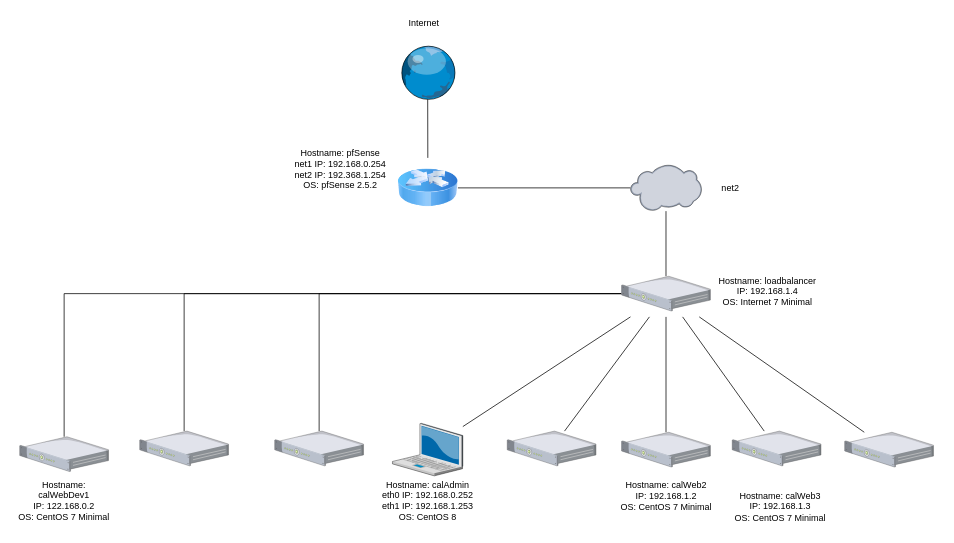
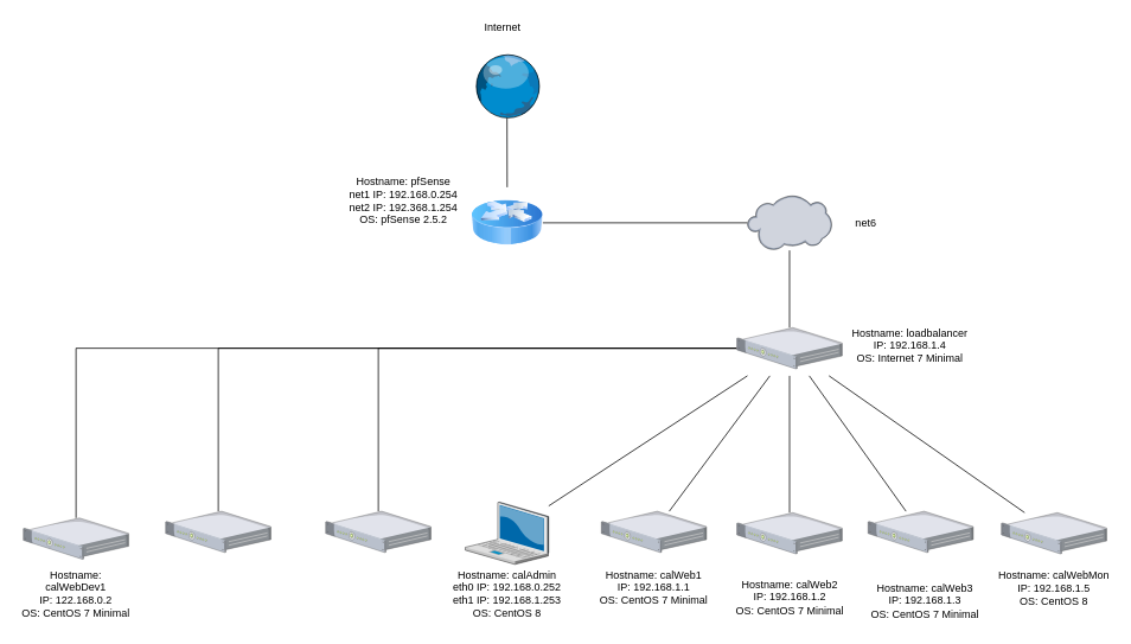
- <mxCell id="30" value="net2" style="text;html=1;align=center;verticalAlign=middle;resizable=0;points=[];autosize=1;strokeColor=none;" parent="1" vertex="1"><mxGeometry x="952.5" y="240" width="40" height="20" as="geometry" /></mxCell>
+ <mxCell id="30" value="net6" style="text;html=1;align=center;verticalAlign=middle;resizable=0;points=[];autosize=1;strokeColor=none;" parent="1" vertex="1"><mxGeometry x="952.5" y="240" width="40" height="20" as="geometry" /></mxCell>
+ <mxCell id="16" value="Hostname: calWeb1&lt;br&gt;IP: 192.168.1.1&lt;br&gt;OS: CentOS 7 Minimal" style="text;html=1;strokeColor=none;fillColor=none;align=center;verticalAlign=middle;whiteSpace=wrap;rounded=0;" parent="1" vertex="1"><mxGeometry x="670" y="632.46" width="130" height="54.31" as="geometry" /></mxCell>
- <mxCell id="10" value="Hostname: calWeb2&lt;br&gt;IP: 192.168.1.2&lt;br&gt;OS: CentOS 7 Minimal" style="text;html=1;strokeColor=none;fillColor=none;align=center;verticalAlign=middle;whiteSpace=wrap;rounded=0;" parent="1" vertex="1"><mxGeometry x="822.5" y="634" width="130" height="54.31" as="geometry" /></mxCell>
+ <mxCell id="10" value="Hostname: calWeb2&lt;br&gt;IP: 192.168.1.2&lt;br&gt;OS: CentOS 7 Minimal" style="text;html=1;strokeColor=none;fillColor=none;align=center;verticalAlign=middle;whiteSpace=wrap;rounded=0;" parent="1" vertex="1"><mxGeometry x="822.5" y="644" width="130" height="54.31" as="geometry" /></mxCell>
+ <mxCell id="19" value="Hostname: calWebMon&lt;br&gt;IP: 192.168.1.5&lt;br&gt;OS: CentOS 8" style="text;html=1;strokeColor=none;fillColor=none;align=center;verticalAlign=middle;whiteSpace=wrap;rounded=0;" parent="1" vertex="1"><mxGeometry x="1120" y="634" width="130" height="54.31" as="geometry" /></mxCell>
